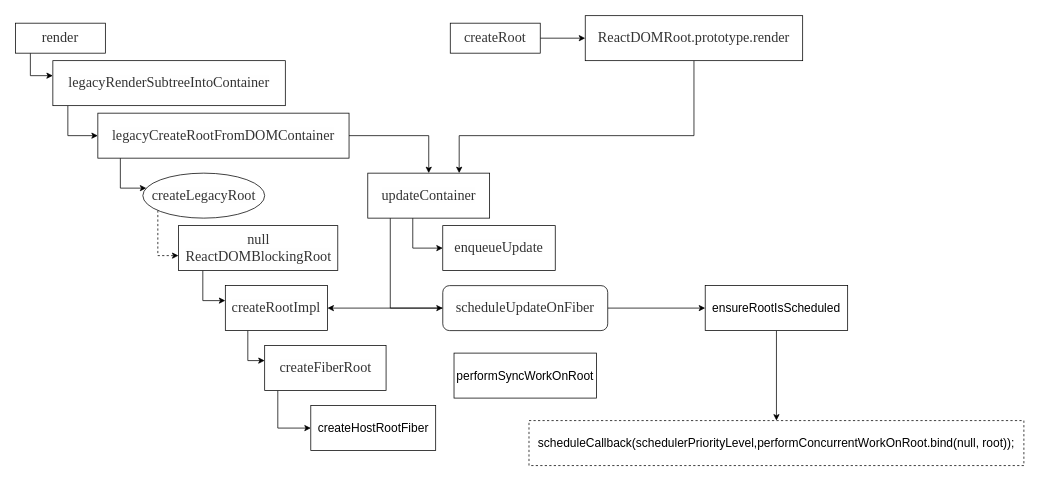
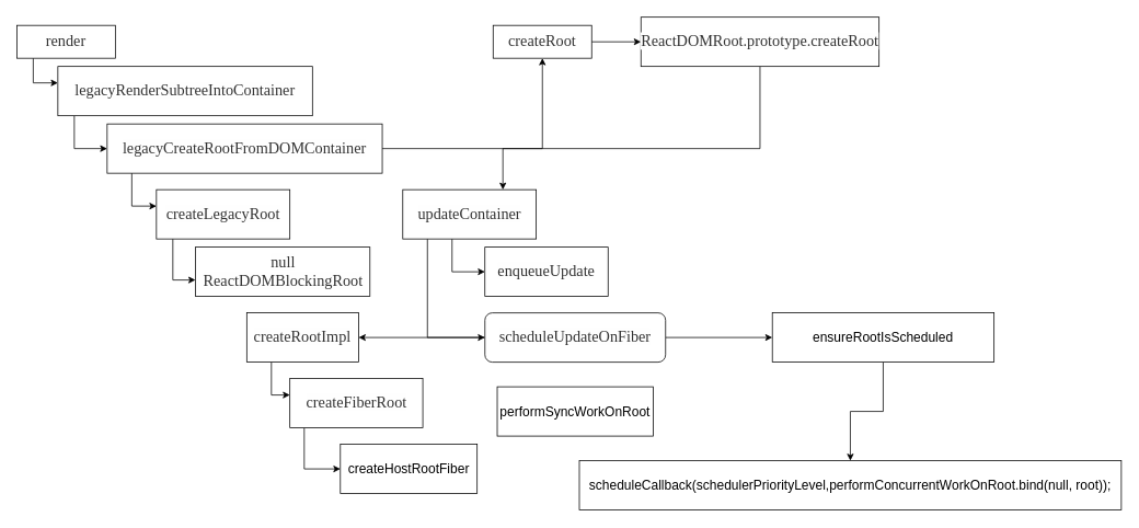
- <mxCell id="27" value="&lt;span style=&quot;color: rgb(51 , 51 , 51) ; font-family: &amp;#34;vollkorn&amp;#34; , &amp;#34;palatino&amp;#34; , &amp;#34;times&amp;#34; ; font-size: 19px ; text-align: justify ; background-color: rgb(254 , 254 , 254)&quot;&gt;ReactDOMRoot.prototype.render&lt;/span&gt;" style="whiteSpace=wrap;html=1;rounded=0;" parent="1" vertex="1"><mxGeometry x="780" y="20" width="290" height="60" as="geometry" /></mxCell>
+ <mxCell id="27" value="&lt;span style=&quot;color: rgb(51 , 51 , 51) ; font-family: &amp;#34;vollkorn&amp;#34; , &amp;#34;palatino&amp;#34; , &amp;#34;times&amp;#34; ; font-size: 19px ; text-align: justify ; background-color: rgb(254 , 254 , 254)&quot;&gt;ReactDOMRoot.prototype.createRoot&lt;/span&gt;" style="whiteSpace=wrap;html=1;rounded=0;" parent="1" vertex="1"><mxGeometry x="780" y="20" width="290" height="60" as="geometry" /></mxCell>
- <mxCell id="7" value="" style="edgeStyle=orthogonalEdgeStyle;rounded=0;orthogonalLoop=1;jettySize=auto;html=1;" parent="1" source="8" target="19" edge="1"><mxGeometry relative="1" as="geometry" /></mxCell>
+ <mxCell id="7" value="" style="edgeStyle=orthogonalEdgeStyle;rounded=0;orthogonalLoop=1;jettySize=auto;html=1;" parent="1" source="8" target="22" edge="1"><mxGeometry relative="1" as="geometry" /></mxCell>
- <mxCell id="10" value="&lt;span style=&quot;color: rgb(51 , 51 , 51) ; font-family: &amp;#34;vollkorn&amp;#34; , &amp;#34;palatino&amp;#34; , &amp;#34;times&amp;#34; ; font-size: 19px ; text-align: justify ; background-color: rgb(254 , 254 , 254)&quot;&gt;createLegacyRoot&lt;/span&gt;" style="ellipse;whiteSpace=wrap;html=1;" parent="1" vertex="1"><mxGeometry x="190" y="230" width="162.5" height="60" as="geometry" /></mxCell>
+ <mxCell id="10" value="&lt;span style=&quot;color: rgb(51 , 51 , 51) ; font-family: &amp;#34;vollkorn&amp;#34; , &amp;#34;palatino&amp;#34; , &amp;#34;times&amp;#34; ; font-size: 19px ; text-align: justify ; background-color: rgb(254 , 254 , 254)&quot;&gt;createLegacyRoot&lt;/span&gt;" style="whiteSpace=wrap;html=1;rounded=0;" parent="1" vertex="1"><mxGeometry x="190" y="230" width="162.5" height="60" as="geometry" /></mxCell>
- <mxCell id="9" value="" style="edgeStyle=orthogonalEdgeStyle;rounded=0;orthogonalLoop=1;jettySize=auto;html=1;dashed=1;" parent="1" source="10" target="12" edge="1"><mxGeometry relative="1" as="geometry"><Array as="points"><mxPoint x="210" y="340" /></Array></mxGeometry></mxCell>
+ <mxCell id="9" value="" style="edgeStyle=orthogonalEdgeStyle;rounded=0;orthogonalLoop=1;jettySize=auto;html=1;" parent="1" source="10" target="12" edge="1"><mxGeometry relative="1" as="geometry"><Array as="points"><mxPoint x="210" y="340" /></Array></mxGeometry></mxCell>
- <mxCell id="11" value="" style="edgeStyle=orthogonalEdgeStyle;rounded=0;orthogonalLoop=1;jettySize=auto;html=1;" parent="1" source="12" target="14" edge="1"><mxGeometry relative="1" as="geometry"><Array as="points"><mxPoint x="270" y="400" /><mxPoint x="352" y="400" /></Array></mxGeometry></mxCell>
- <mxCell id="30" value="&lt;font style=&quot;font-size: 16px&quot;&gt;ensureRootIsScheduled&lt;/font&gt;" style="whiteSpace=wrap;html=1;rounded=0;" vertex="1" parent="1"><mxGeometry x="940" y="380" width="190" height="60" as="geometry" /></mxCell>
+ <mxCell id="30" value="&lt;font style=&quot;font-size: 16px&quot;&gt;ensureRootIsScheduled&lt;/font&gt;" style="whiteSpace=wrap;html=1;rounded=0;" vertex="1" parent="1"><mxGeometry x="940" y="380" width="270" height="60" as="geometry" /></mxCell>
- <mxCell id="31" value="&lt;font style=&quot;font-size: 16px&quot;&gt;scheduleCallback(schedulerPriorityLevel,performConcurrentWorkOnRoot.bind(null, root));&lt;/font&gt;" style="whiteSpace=wrap;html=1;rounded=0;dashed=1;" vertex="1" parent="1"><mxGeometry x="705" y="560" width="660" height="60" as="geometry" /></mxCell>
+ <mxCell id="31" value="&lt;font style=&quot;font-size: 16px&quot;&gt;scheduleCallback(schedulerPriorityLevel,performConcurrentWorkOnRoot.bind(null, root));&lt;/font&gt;" style="whiteSpace=wrap;html=1;rounded=0;" vertex="1" parent="1"><mxGeometry x="705" y="560" width="660" height="60" as="geometry" /></mxCell>
